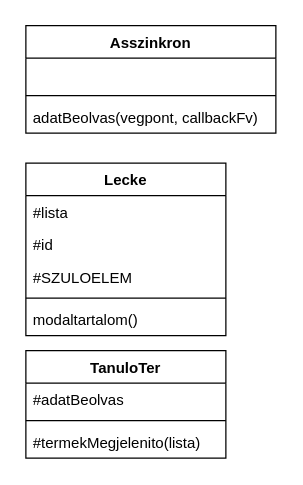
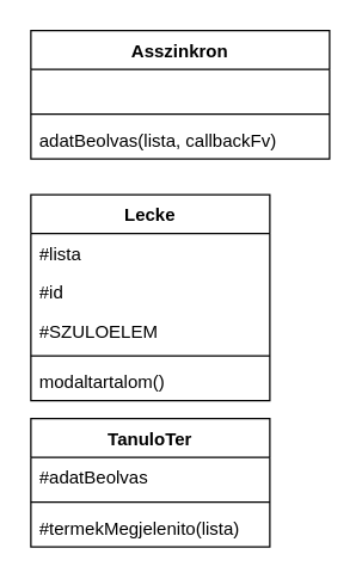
- <mxCell id="15" value="adatBeolvas(vegpont, callbackFv)" style="text;strokeColor=none;fillColor=none;align=left;verticalAlign=top;spacingLeft=4;spacingRight=4;overflow=hidden;rotatable=0;points=[[0,0.5],[1,0.5]];portConstraint=eastwest;whiteSpace=wrap;html=1;" vertex="1" parent="12"><mxGeometry y="60" width="200" height="26" as="geometry" /></mxCell>
+ <mxCell id="15" value="adatBeolvas(lista, callbackFv)" style="text;strokeColor=none;fillColor=none;align=left;verticalAlign=top;spacingLeft=4;spacingRight=4;overflow=hidden;rotatable=0;points=[[0,0.5],[1,0.5]];portConstraint=eastwest;whiteSpace=wrap;html=1;" vertex="1" parent="12"><mxGeometry y="60" width="200" height="26" as="geometry" /></mxCell>
